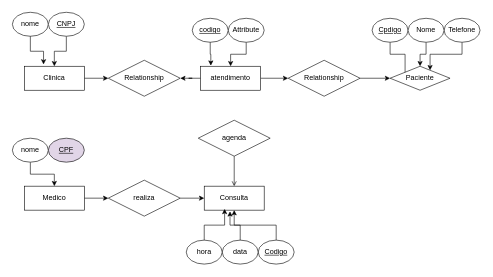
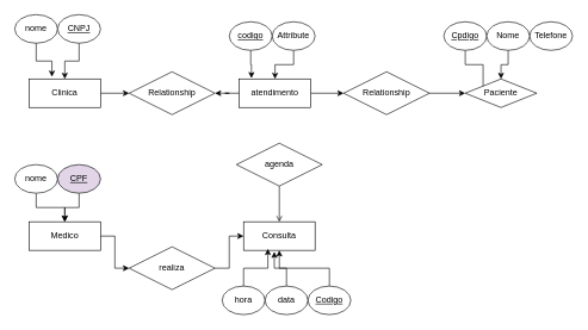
- <mxCell id="27" style="edgeStyle=orthogonalEdgeStyle;rounded=0;orthogonalLoop=1;jettySize=auto;html=1;entryX=0.75;entryY=0;entryDx=0;entryDy=0;" edge="1" parent="1" source="28" target="3"><mxGeometry relative="1" as="geometry" /></mxCell>
+ <mxCell id="35" style="edgeStyle=orthogonalEdgeStyle;rounded=0;orthogonalLoop=1;jettySize=auto;html=1;" edge="1" parent="1" source="36" target="10"><mxGeometry relative="1" as="geometry" /></mxCell>
- <mxCell id="17" value="realiza" style="shape=rhombus;perimeter=rhombusPerimeter;whiteSpace=wrap;html=1;align=center;" vertex="1" parent="1"><mxGeometry x="180" y="300" width="120" height="60" as="geometry" /></mxCell>
+ <mxCell id="17" value="realiza" style="shape=rhombus;perimeter=rhombusPerimeter;whiteSpace=wrap;html=1;align=center;" vertex="1" parent="1"><mxGeometry x="180" y="345" width="120" height="60" as="geometry" /></mxCell>
